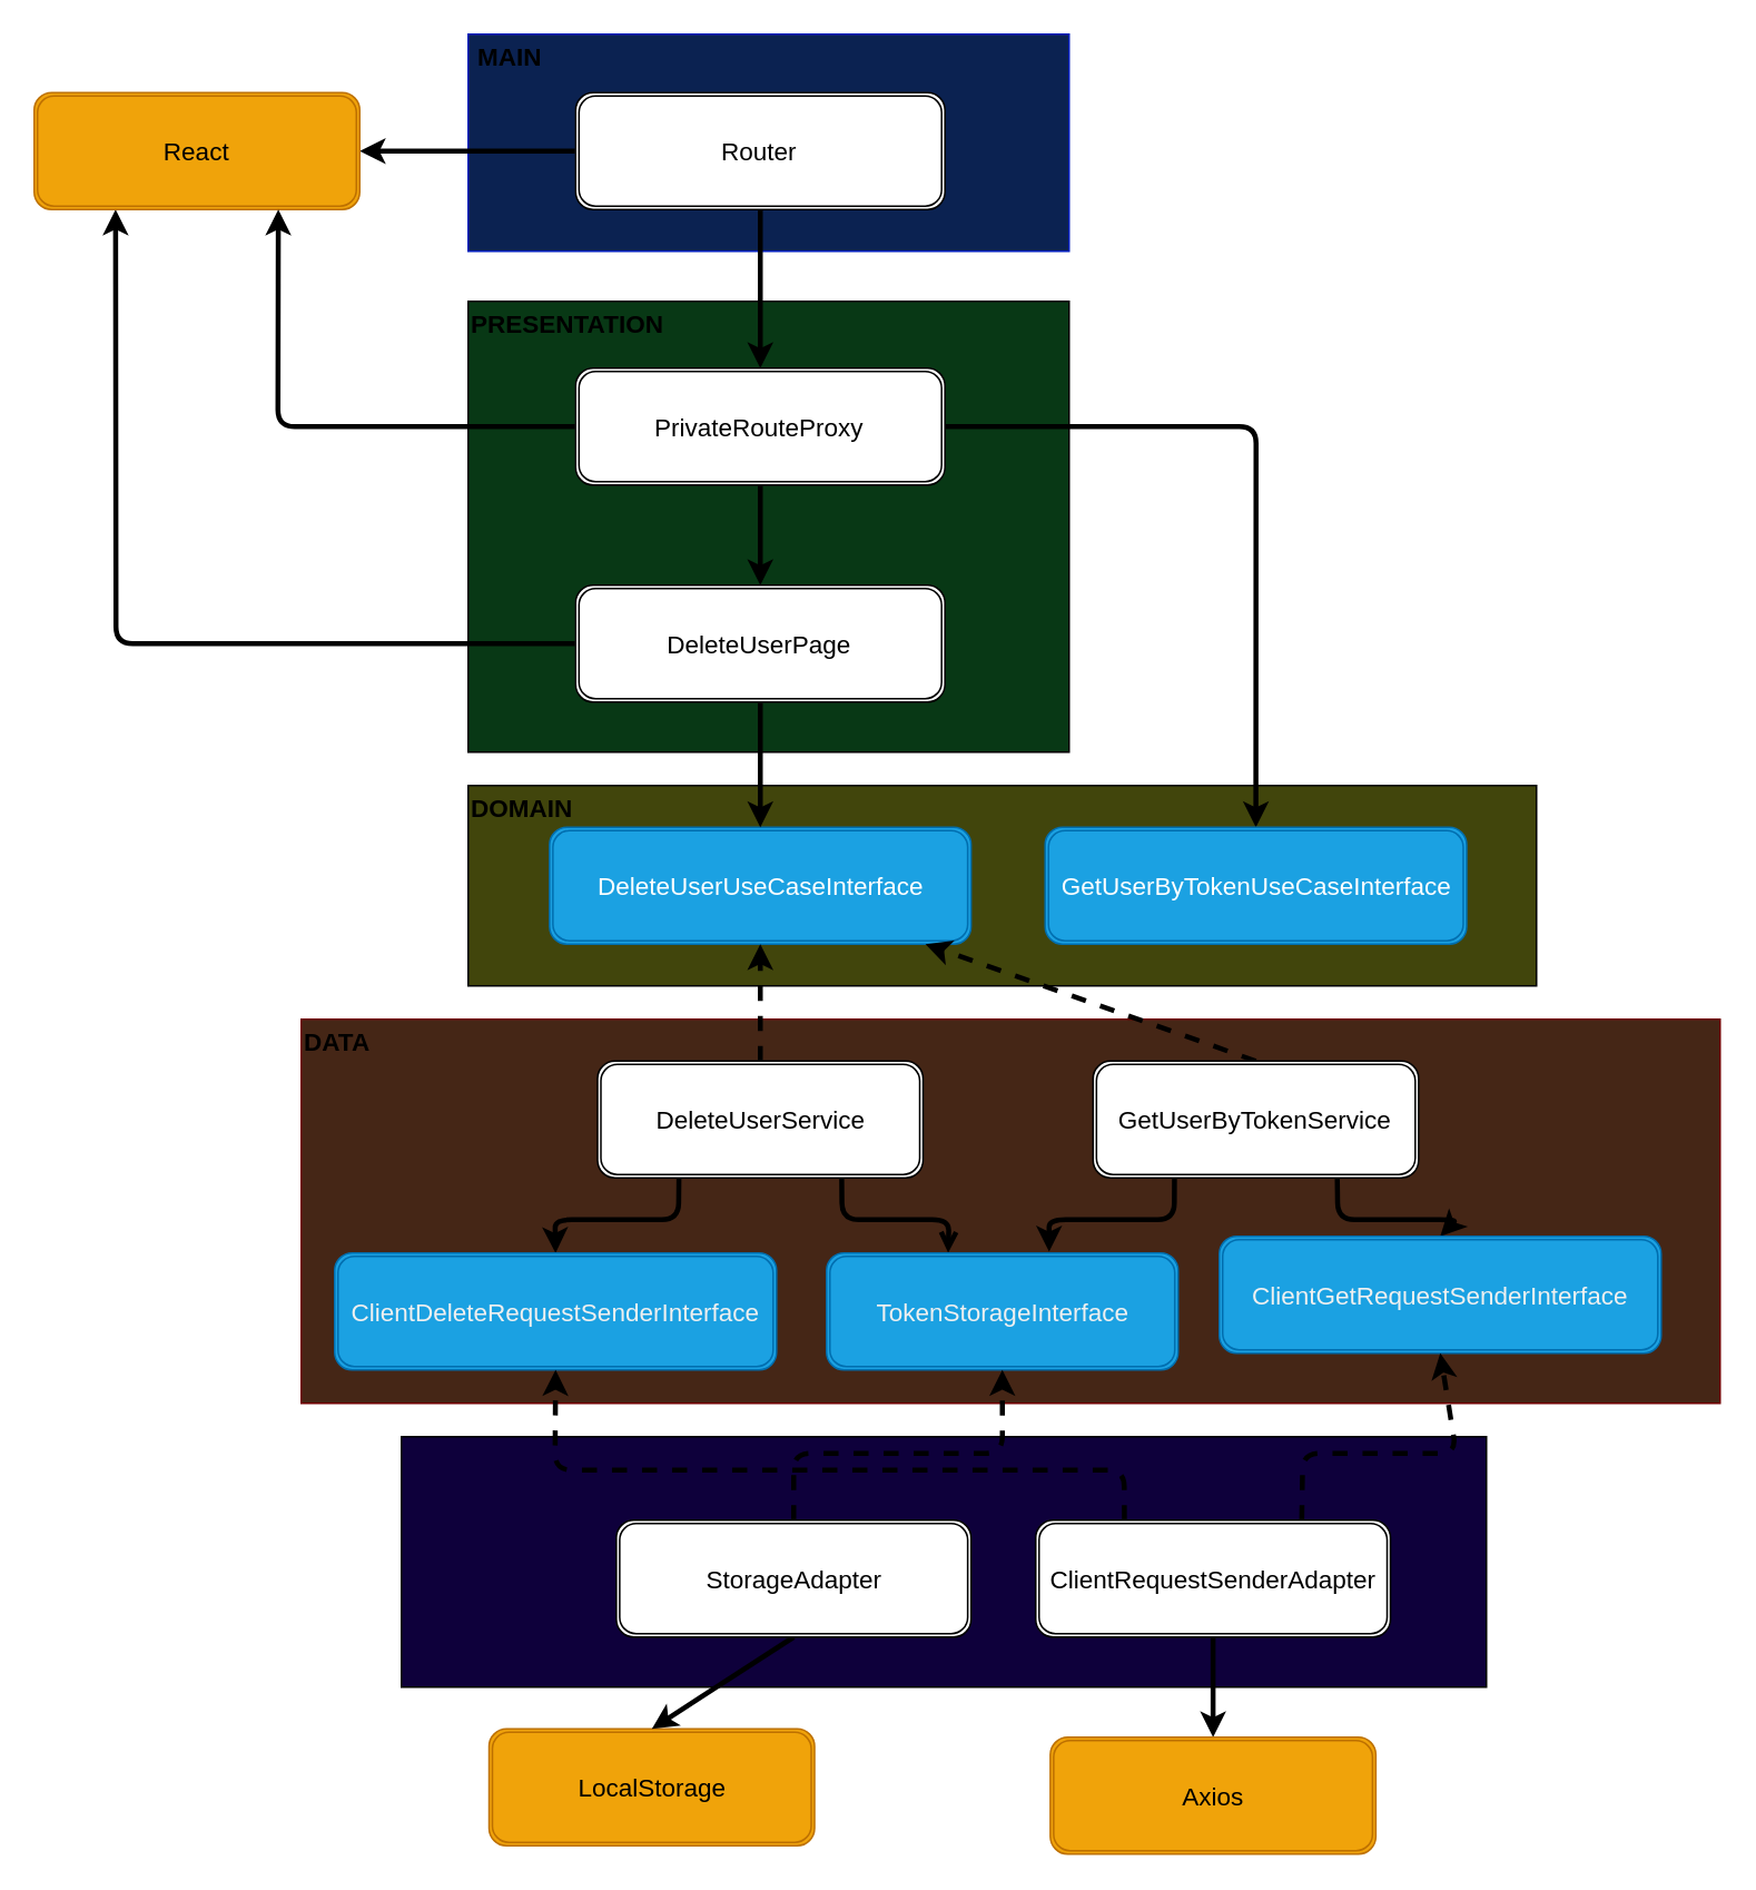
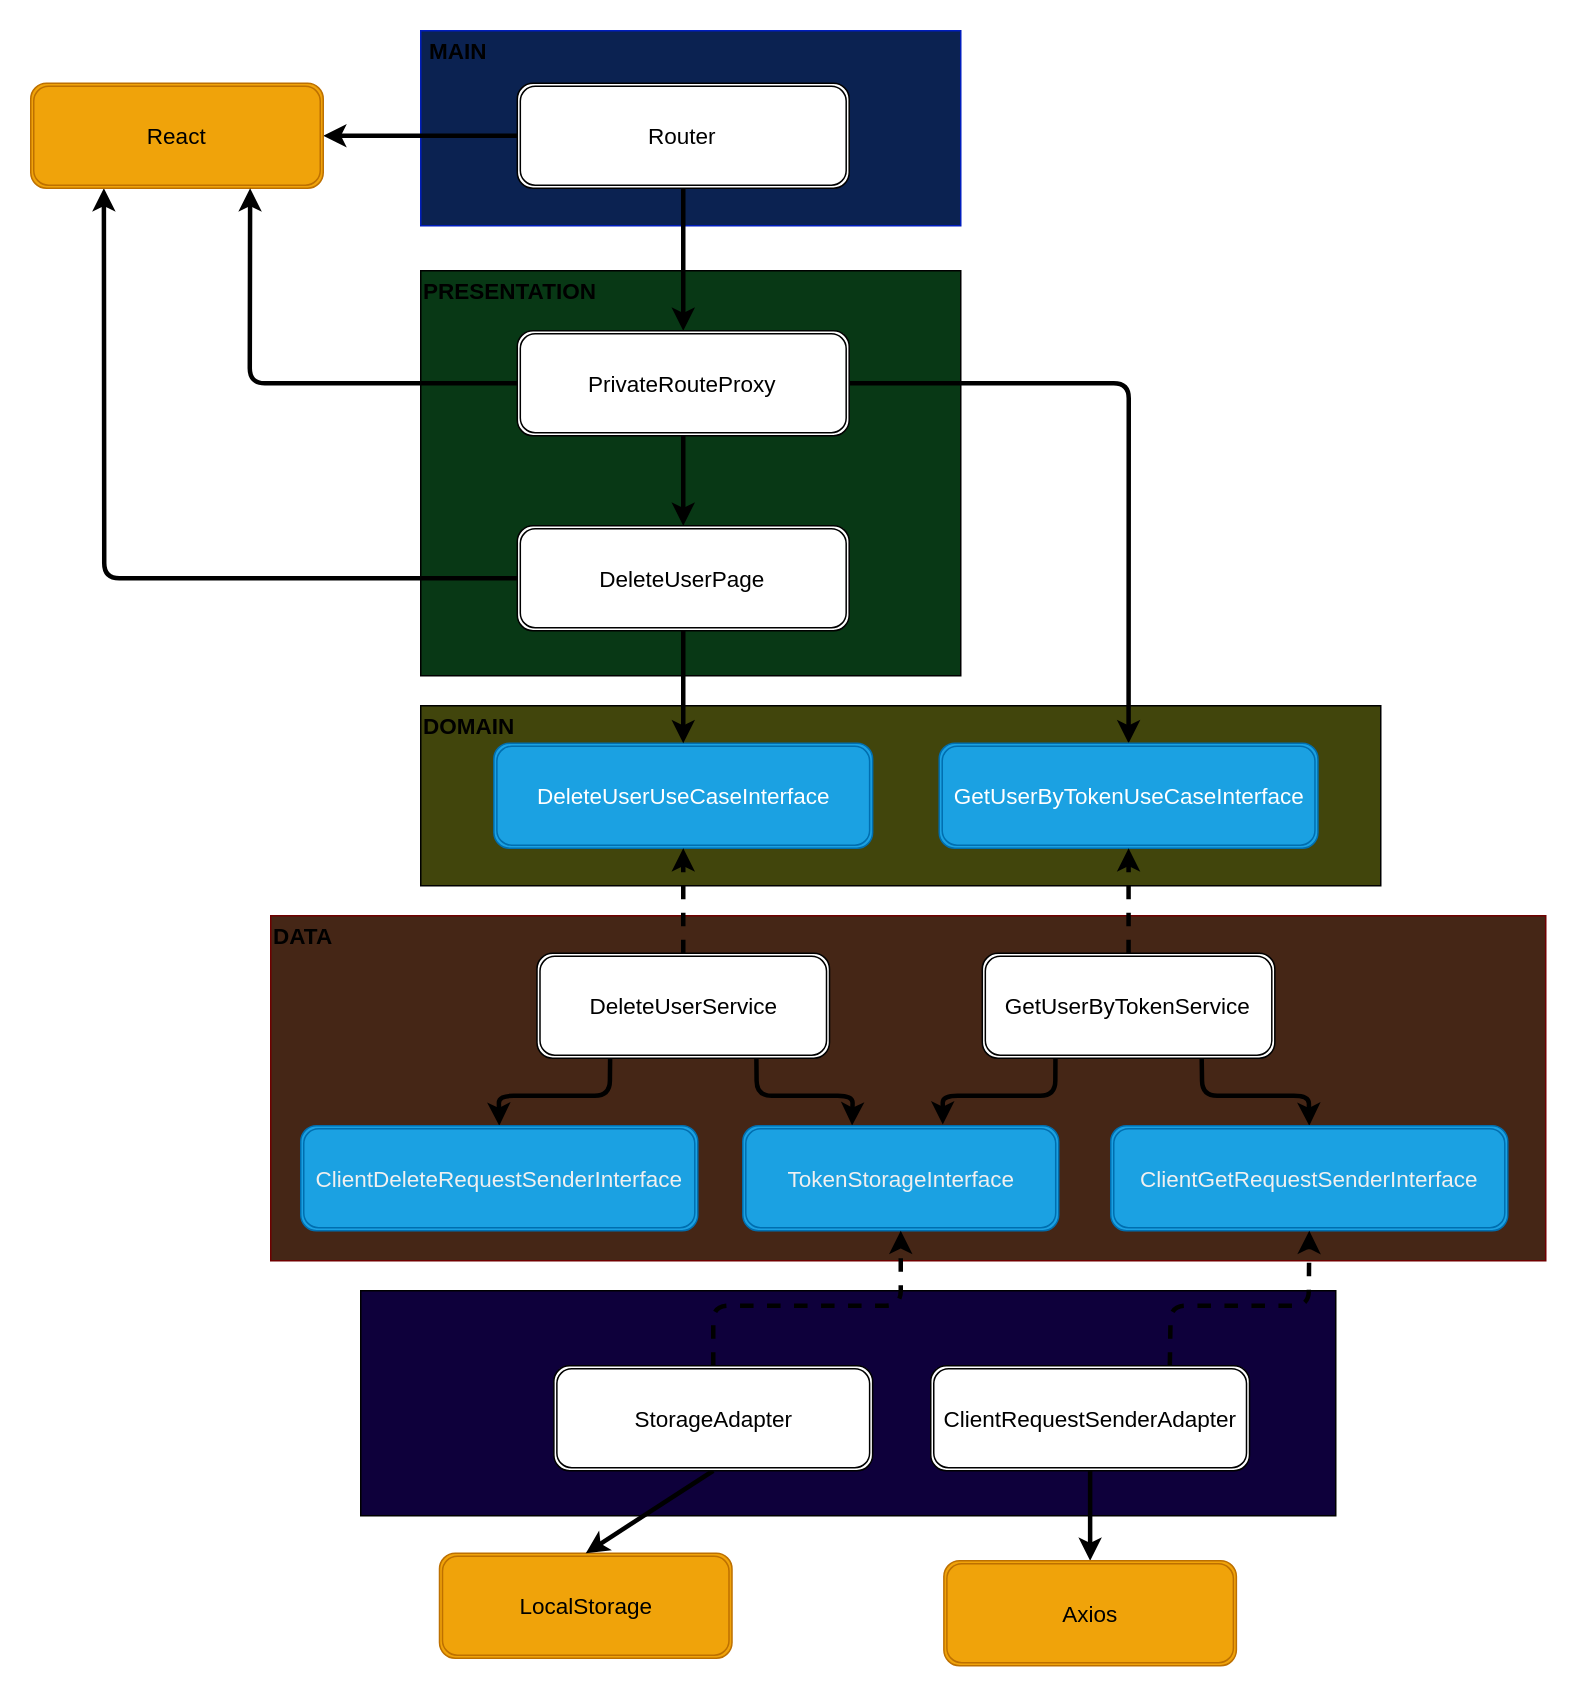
- <mxCell id="27" style="edgeStyle=none;html=1;exitX=0.5;exitY=0;exitDx=0;exitDy=0;strokeWidth=3;dashed=1;" parent="1" source="30" target="4" edge="1"><mxGeometry relative="1" as="geometry" /></mxCell>
+ <mxCell id="27" style="edgeStyle=none;html=1;exitX=0.5;exitY=0;exitDx=0;exitDy=0;entryX=0.5;entryY=1;entryDx=0;entryDy=0;strokeWidth=3;dashed=1;" parent="1" source="30" target="26" edge="1"><mxGeometry relative="1" as="geometry" /></mxCell>
- <mxCell id="8" style="edgeStyle=none;html=1;exitX=0.75;exitY=1;exitDx=0;exitDy=0;entryX=0.346;entryY=-0.003;entryDx=0;entryDy=0;entryPerimeter=0;strokeWidth=3;endArrow=open;" parent="1" source="10" target="31" edge="1"><mxGeometry relative="1" as="geometry"><Array as="points"><mxPoint x="504" y="730" /><mxPoint x="568" y="730" /></Array></mxGeometry></mxCell>
+ <mxCell id="8" style="edgeStyle=none;html=1;exitX=0.75;exitY=1;exitDx=0;exitDy=0;entryX=0.346;entryY=-0.003;entryDx=0;entryDy=0;entryPerimeter=0;strokeWidth=3;" parent="1" source="10" target="31" edge="1"><mxGeometry relative="1" as="geometry"><Array as="points"><mxPoint x="504" y="730" /><mxPoint x="568" y="730" /></Array></mxGeometry></mxCell>
- <mxCell id="33" value="&lt;span style=&quot;color: rgb(240, 240, 240);&quot;&gt;ClientGetRequestSenderInterface&lt;/span&gt;" style="shape=ext;double=1;rounded=1;whiteSpace=wrap;html=1;fontSize=15;fillColor=#1ba1e2;fontColor=#ffffff;strokeColor=#006EAF;" parent="1" vertex="1"><mxGeometry x="730" y="740" width="264.69" height="70" as="geometry" /></mxCell>
+ <mxCell id="33" value="&lt;span style=&quot;color: rgb(240, 240, 240);&quot;&gt;ClientGetRequestSenderInterface&lt;/span&gt;" style="shape=ext;double=1;rounded=1;whiteSpace=wrap;html=1;fontSize=15;fillColor=#1ba1e2;fontColor=#ffffff;strokeColor=#006EAF;" parent="1" vertex="1"><mxGeometry x="740" y="750" width="264.69" height="70" as="geometry" /></mxCell>
- <mxCell id="36" style="edgeStyle=none;html=1;exitX=0.25;exitY=0;exitDx=0;exitDy=0;entryX=0.5;entryY=1;entryDx=0;entryDy=0;strokeWidth=3;dashed=1;" parent="1" source="38" target="32" edge="1"><mxGeometry relative="1" as="geometry"><Array as="points"><mxPoint x="673" y="880" /><mxPoint x="332" y="880" /></Array></mxGeometry></mxCell>
